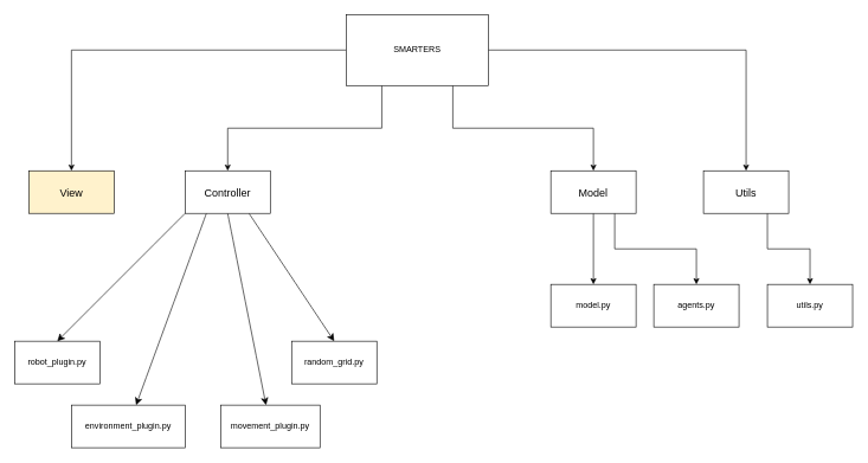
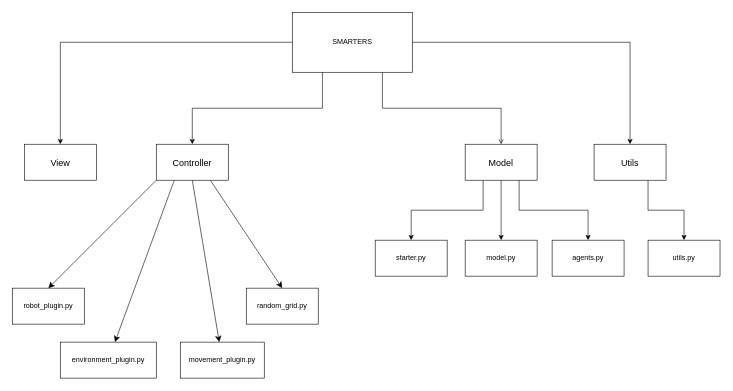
- <mxCell id="5" style="edgeStyle=orthogonalEdgeStyle;rounded=0;orthogonalLoop=1;jettySize=auto;html=1;exitX=0.75;exitY=1;exitDx=0;exitDy=0;entryX=0.5;entryY=0;entryDx=0;entryDy=0;" parent="1" source="6" target="16" edge="1"><mxGeometry relative="1" as="geometry" /></mxCell>
+ <mxCell id="5" style="edgeStyle=orthogonalEdgeStyle;rounded=0;orthogonalLoop=1;jettySize=auto;html=1;exitX=0.75;exitY=1;exitDx=0;exitDy=0;entryX=0.5;entryY=0;entryDx=0;entryDy=0;endArrow=open;" parent="1" source="6" target="16" edge="1"><mxGeometry relative="1" as="geometry" /></mxCell>
- <mxCell id="7" value="&lt;font style=&quot;font-size: 15px;&quot;&gt;View&lt;/font&gt;" style="rounded=0;whiteSpace=wrap;html=1;fillColor=#fff2cc;" parent="1" vertex="1"><mxGeometry x="40" y="240" width="120" height="60" as="geometry" /></mxCell>
+ <mxCell id="7" value="&lt;font style=&quot;font-size: 15px;&quot;&gt;View&lt;/font&gt;" style="rounded=0;whiteSpace=wrap;html=1;" parent="1" vertex="1"><mxGeometry x="40" y="240" width="120" height="60" as="geometry" /></mxCell>
+ <mxCell id="13" style="edgeStyle=orthogonalEdgeStyle;rounded=0;orthogonalLoop=1;jettySize=auto;html=1;exitX=0.25;exitY=1;exitDx=0;exitDy=0;entryX=0.5;entryY=0;entryDx=0;entryDy=0;" parent="1" source="16" target="22" edge="1"><mxGeometry relative="1" as="geometry" /></mxCell>
+ <mxCell id="22" value="starter.py" style="rounded=0;whiteSpace=wrap;html=1;" parent="1" vertex="1"><mxGeometry x="625" y="400" width="120" height="60" as="geometry" /></mxCell>
- <mxCell id="25" value="movement_plugin.py" style="rounded=0;whiteSpace=wrap;html=1;" vertex="1" parent="1"><mxGeometry x="310" y="570" width="140" height="60" as="geometry" /></mxCell>
+ <mxCell id="25" value="movement_plugin.py" style="rounded=0;whiteSpace=wrap;html=1;" vertex="1" parent="1"><mxGeometry x="300" y="570" width="140" height="60" as="geometry" /></mxCell>
